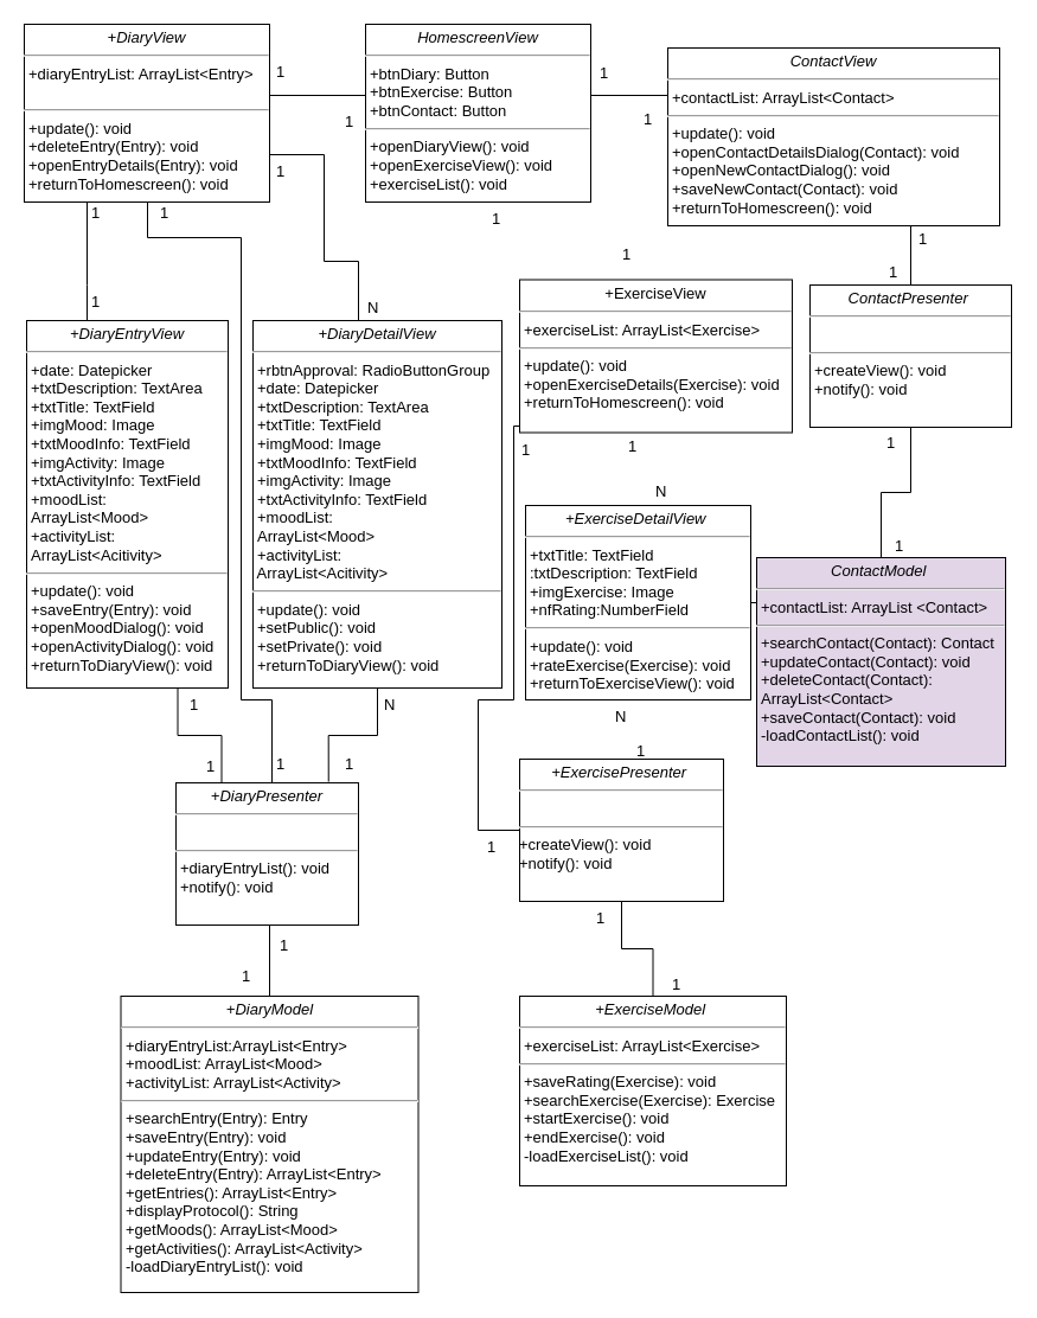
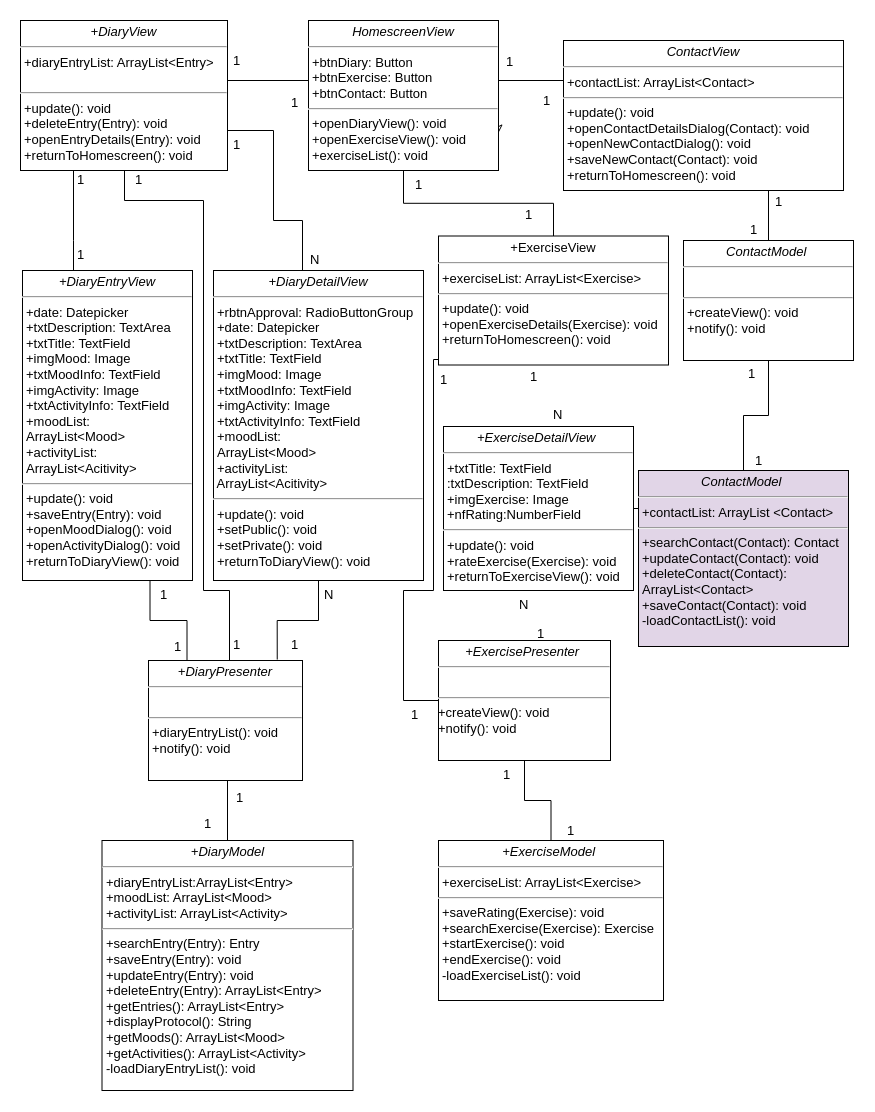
- <mxCell id="12" value="" style="edgeStyle=orthogonalEdgeStyle;rounded=0;orthogonalLoop=1;jettySize=auto;html=1;endArrow=none;endFill=0;fontFamily=Helvetica;fontSize=13;entryX=1;entryY=0.75;entryDx=0;entryDy=0;" parent="1" source="14" target="19" edge="1"><mxGeometry relative="1" as="geometry"><mxPoint x="748" y="139" as="targetPoint" /><Array as="points"><mxPoint x="498" y="80" /></Array></mxGeometry></mxCell>
+ <mxCell id="12" value="" style="edgeStyle=orthogonalEdgeStyle;rounded=0;orthogonalLoop=1;jettySize=auto;html=1;endArrow=classic;endFill=0;fontFamily=Helvetica;fontSize=13;entryX=1;entryY=0.75;entryDx=0;entryDy=0;" parent="1" source="14" target="19" edge="1"><mxGeometry relative="1" as="geometry"><mxPoint x="748" y="139" as="targetPoint" /><Array as="points"><mxPoint x="498" y="80" /></Array></mxGeometry></mxCell>
+ <mxCell id="10" value="" style="edgeStyle=orthogonalEdgeStyle;rounded=0;orthogonalLoop=1;jettySize=auto;html=1;fontFamily=Helvetica;fontSize=13;endArrow=none;endFill=0;" parent="1" source="11" target="19" edge="1"><mxGeometry relative="1" as="geometry" /></mxCell>
- <mxCell id="21" value="&lt;p style=&quot;margin: 4px 0px 0px ; text-align: center ; font-size: 13px&quot;&gt;&lt;i style=&quot;font-size: 13px&quot;&gt;ContactPresenter&amp;nbsp;&lt;/i&gt;&lt;/p&gt;&lt;hr style=&quot;font-size: 13px&quot;&gt;&lt;p style=&quot;margin: 0px 0px 0px 4px ; font-size: 13px&quot;&gt;&lt;br&gt;&lt;/p&gt;&lt;hr style=&quot;font-size: 13px&quot;&gt;&lt;p style=&quot;margin: 0px 0px 0px 4px ; font-size: 13px&quot;&gt;+createView(): void&lt;br&gt;&lt;/p&gt;&lt;p style=&quot;margin: 0px 0px 0px 4px&quot;&gt;+notify(): void&lt;br&gt;&lt;/p&gt;" style="verticalAlign=top;align=left;overflow=fill;fontSize=13;fontFamily=Helvetica;html=1;rounded=0;shadow=0;comic=0;labelBackgroundColor=none;strokeWidth=1" parent="1" vertex="1"><mxGeometry x="683" y="240" width="170" height="120" as="geometry" /></mxCell>
+ <mxCell id="21" value="&lt;p style=&quot;margin: 4px 0px 0px ; text-align: center ; font-size: 13px&quot;&gt;&lt;i style=&quot;font-size: 13px&quot;&gt;ContactModel&amp;nbsp;&lt;/i&gt;&lt;/p&gt;&lt;hr style=&quot;font-size: 13px&quot;&gt;&lt;p style=&quot;margin: 0px 0px 0px 4px ; font-size: 13px&quot;&gt;&lt;br&gt;&lt;/p&gt;&lt;hr style=&quot;font-size: 13px&quot;&gt;&lt;p style=&quot;margin: 0px 0px 0px 4px ; font-size: 13px&quot;&gt;+createView(): void&lt;br&gt;&lt;/p&gt;&lt;p style=&quot;margin: 0px 0px 0px 4px&quot;&gt;+notify(): void&lt;br&gt;&lt;/p&gt;" style="verticalAlign=top;align=left;overflow=fill;fontSize=13;fontFamily=Helvetica;html=1;rounded=0;shadow=0;comic=0;labelBackgroundColor=none;strokeWidth=1" parent="1" vertex="1"><mxGeometry x="683" y="240" width="170" height="120" as="geometry" /></mxCell>
